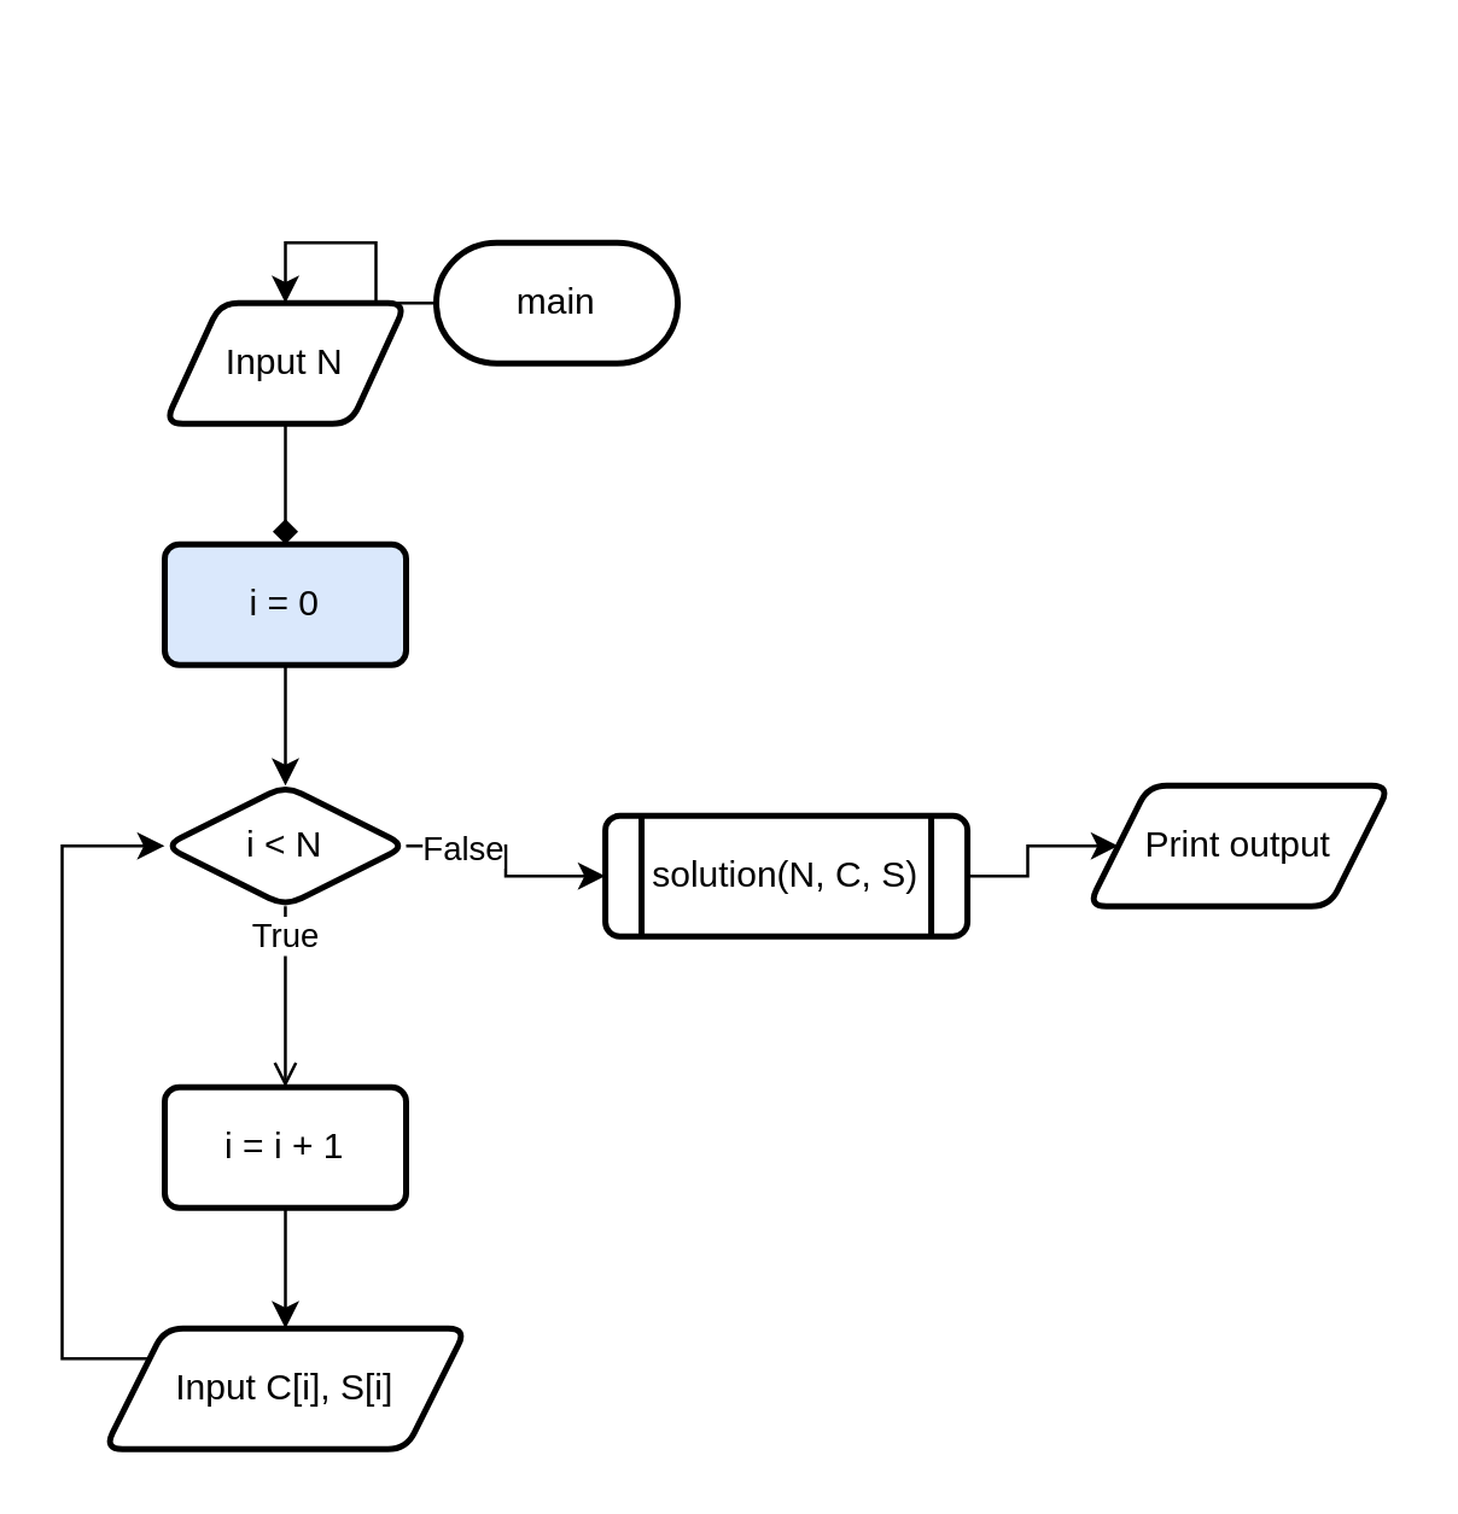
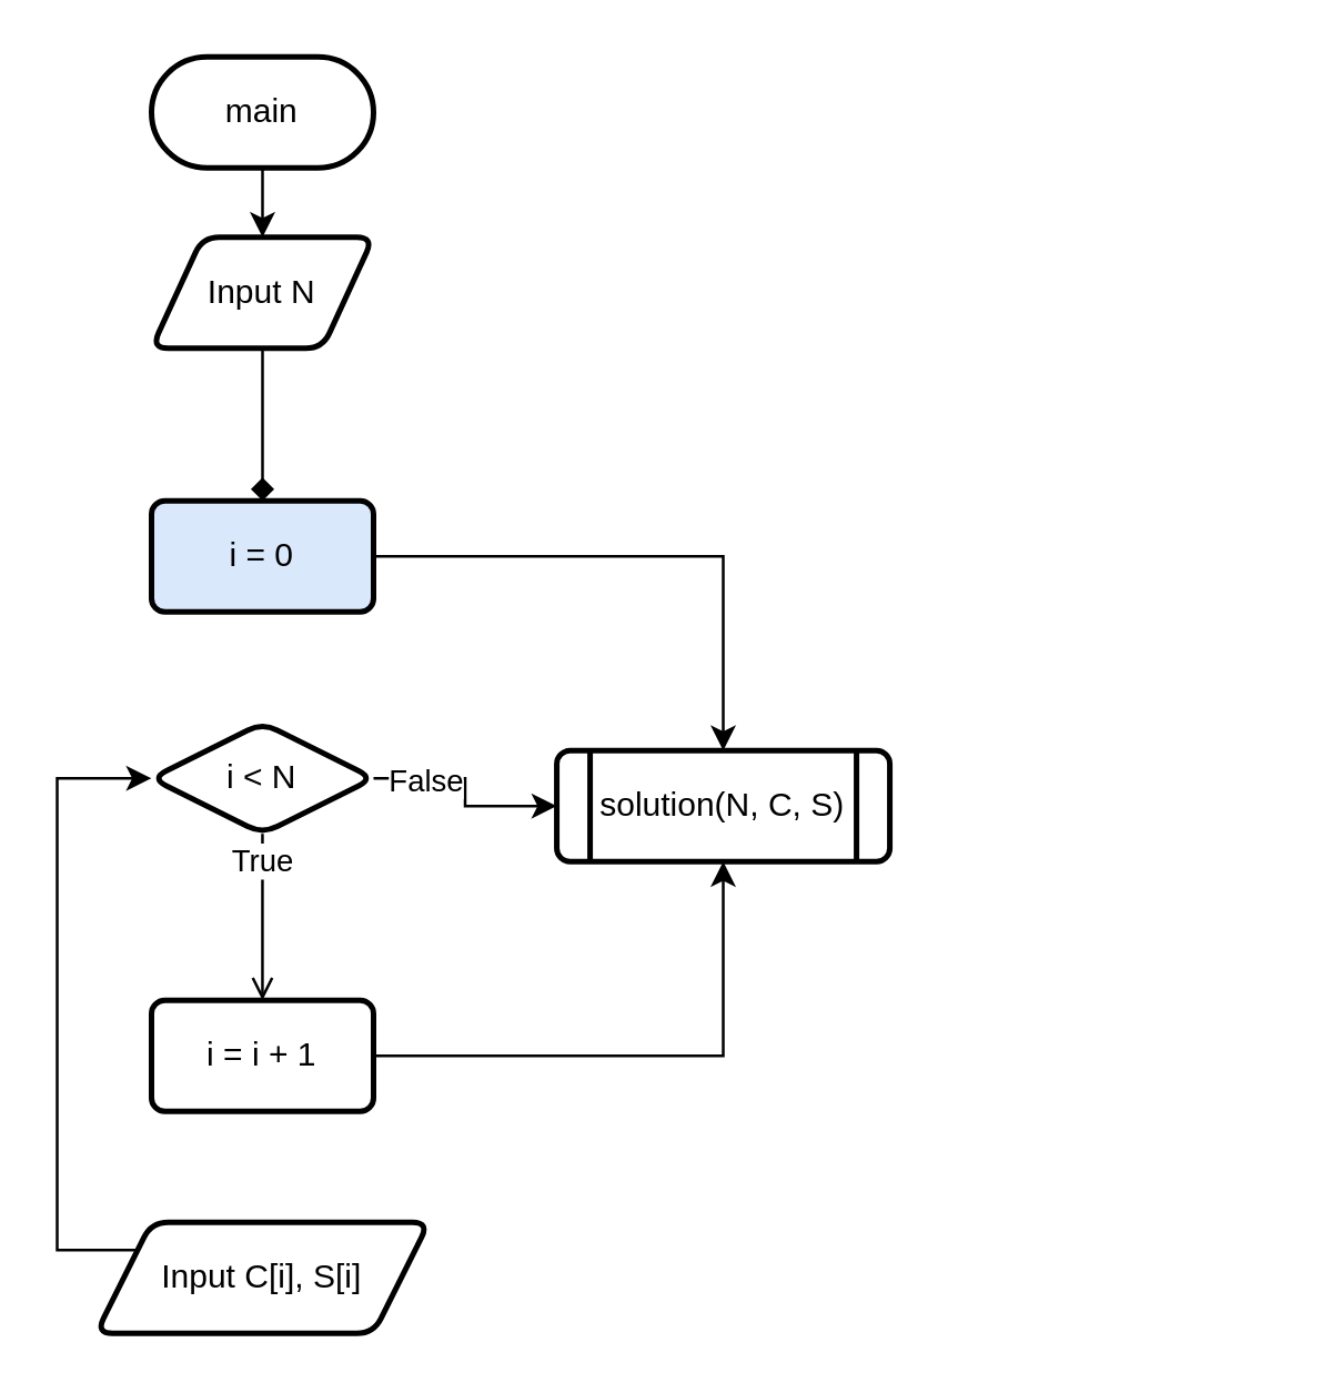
- <mxCell id="3" value="main" style="rounded=1;whiteSpace=wrap;html=1;absoluteArcSize=1;arcSize=58;strokeWidth=2;" parent="1" vertex="1"><mxGeometry x="144" y="80" width="80" height="40" as="geometry" /></mxCell>
+ <mxCell id="3" value="main" style="rounded=1;whiteSpace=wrap;html=1;absoluteArcSize=1;arcSize=58;strokeWidth=2;" parent="1" vertex="1"><mxGeometry x="54" y="20" width="80" height="40" as="geometry" /></mxCell>
- <mxCell id="5" value="Input N" style="shape=parallelogram;html=1;strokeWidth=2;perimeter=parallelogramPerimeter;whiteSpace=wrap;rounded=1;arcSize=12;size=0.23;" vertex="1" parent="1"><mxGeometry x="54" y="100" width="80" height="40" as="geometry" /></mxCell>
+ <mxCell id="5" value="Input N" style="shape=parallelogram;html=1;strokeWidth=2;perimeter=parallelogramPerimeter;whiteSpace=wrap;rounded=1;arcSize=12;size=0.23;" vertex="1" parent="1"><mxGeometry x="54" y="85" width="80" height="40" as="geometry" /></mxCell>
- <mxCell id="6" value="" style="edgeStyle=orthogonalEdgeStyle;rounded=0;orthogonalLoop=1;jettySize=auto;html=1;" edge="1" parent="1" source="7" target="12"><mxGeometry relative="1" as="geometry" /></mxCell>
+ <mxCell id="6" value="" style="edgeStyle=orthogonalEdgeStyle;rounded=0;orthogonalLoop=1;jettySize=auto;html=1;" edge="1" parent="1" source="7" target="18"><mxGeometry relative="1" as="geometry" /></mxCell>
- <mxCell id="19" value="Print output" style="shape=parallelogram;perimeter=parallelogramPerimeter;whiteSpace=wrap;html=1;fixedSize=1;rounded=1;strokeWidth=2;arcSize=12;" vertex="1" parent="1"><mxGeometry x="360.03" y="260" width="100" height="40" as="geometry" /></mxCell>
- <mxCell id="17" value="" style="edgeStyle=orthogonalEdgeStyle;rounded=0;orthogonalLoop=1;jettySize=auto;html=1;" edge="1" parent="1" source="18" target="19"><mxGeometry relative="1" as="geometry" /></mxCell>
- <mxCell id="13" value="" style="edgeStyle=orthogonalEdgeStyle;rounded=0;orthogonalLoop=1;jettySize=auto;html=1;" edge="1" parent="1" source="14" target="16"><mxGeometry relative="1" as="geometry" /></mxCell>
+ <mxCell id="13" value="" style="edgeStyle=orthogonalEdgeStyle;rounded=0;orthogonalLoop=1;jettySize=auto;html=1;" edge="1" parent="1" source="14" target="18"><mxGeometry relative="1" as="geometry" /></mxCell>
